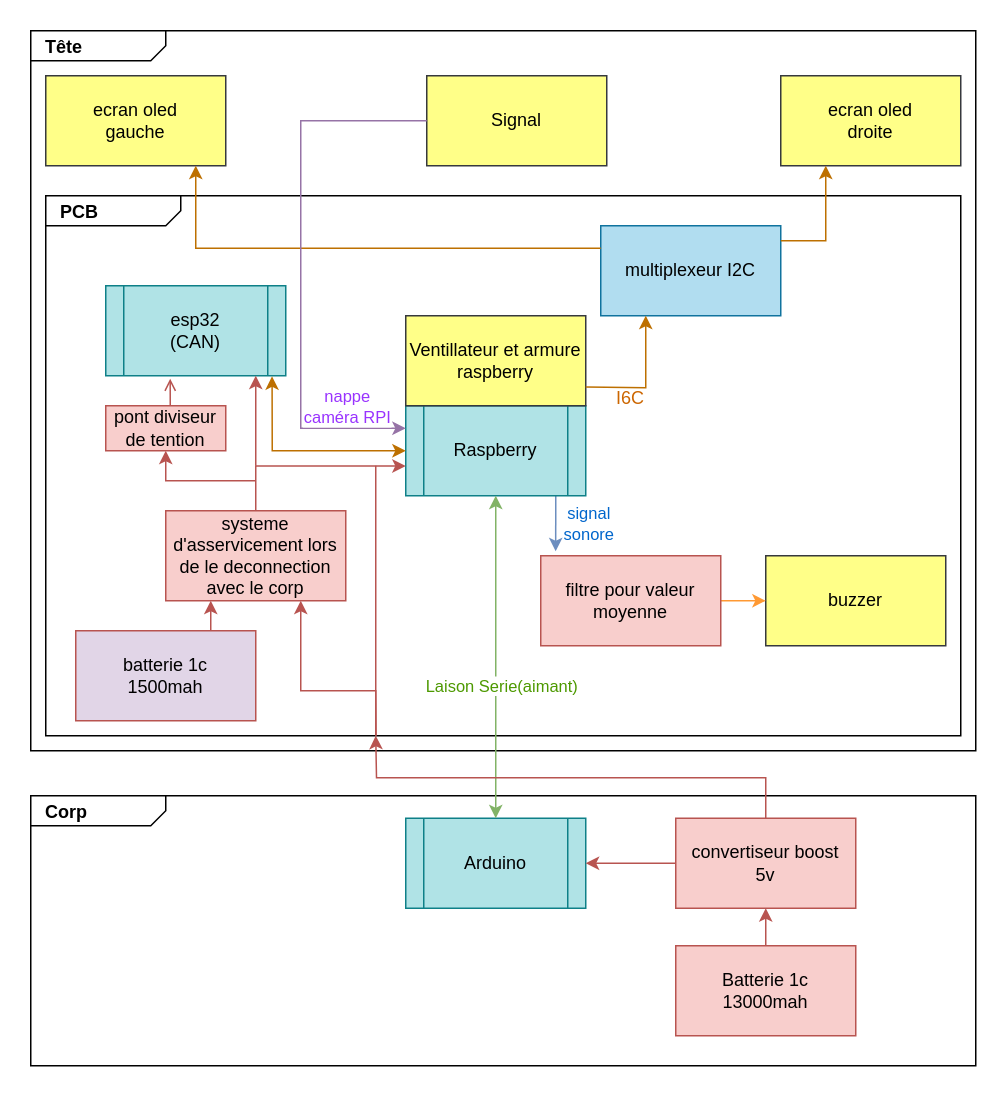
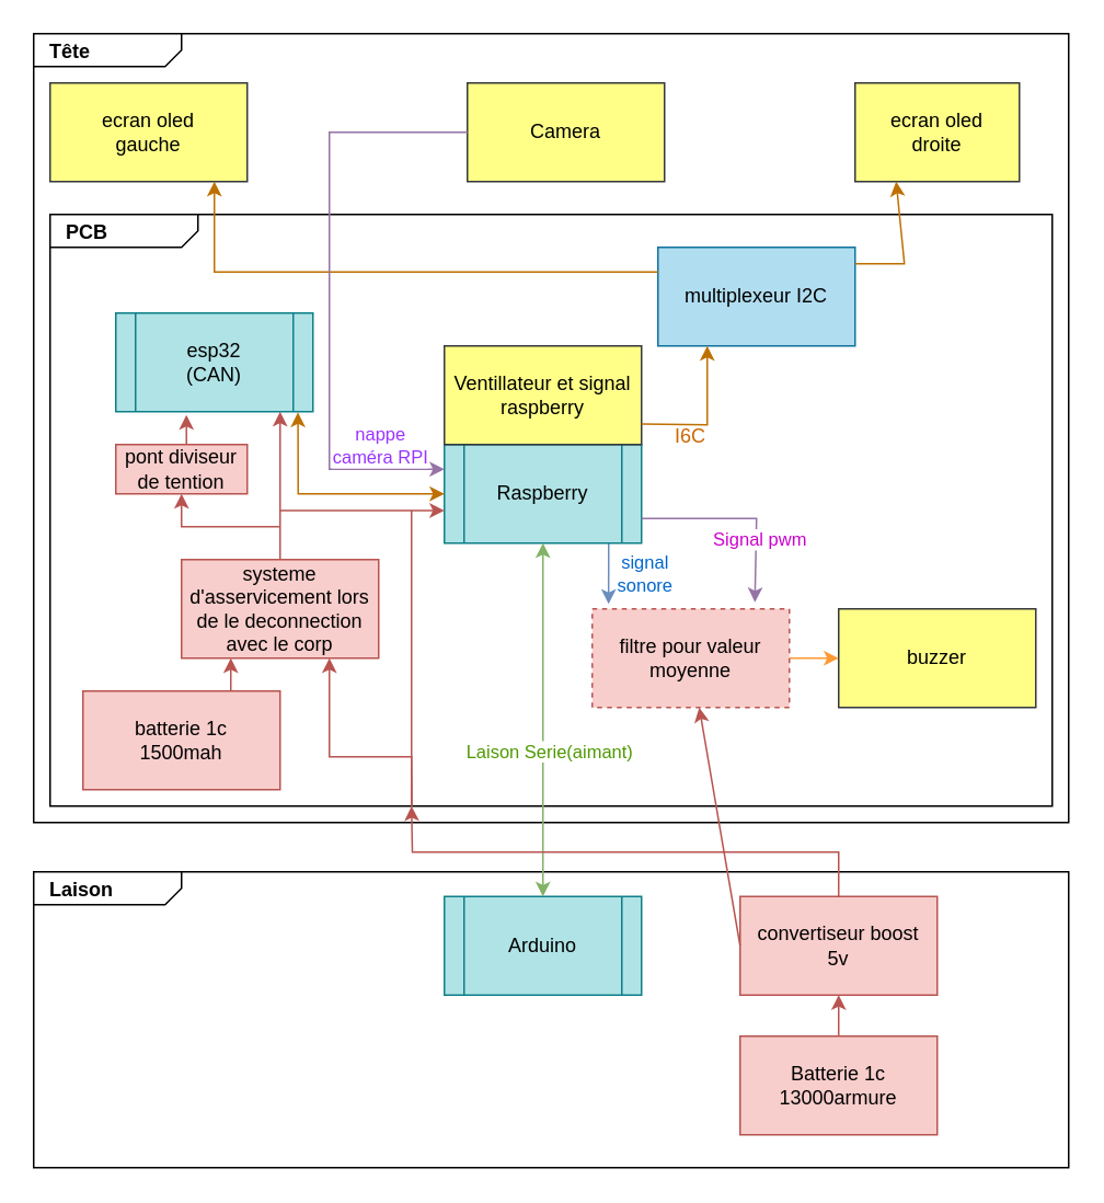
- <mxCell id="19" value="Signal" style="rounded=0;whiteSpace=wrap;html=1;fillColor=#ffff88;strokeColor=#36393d;" vertex="1" parent="1"><mxGeometry x="284" y="50" width="120" height="60" as="geometry" /></mxCell>
+ <mxCell id="19" value="Camera" style="rounded=0;whiteSpace=wrap;html=1;fillColor=#ffff88;strokeColor=#36393d;" vertex="1" parent="1"><mxGeometry x="284" y="50" width="120" height="60" as="geometry" /></mxCell>
- <mxCell id="14" value="ecran oled&lt;br&gt;droite" style="rounded=0;whiteSpace=wrap;html=1;fillColor=#ffff88;strokeColor=#36393d;" vertex="1" parent="1"><mxGeometry x="520" y="50" width="120" height="60" as="geometry" /></mxCell>
+ <mxCell id="14" value="ecran oled&lt;br&gt;droite" style="rounded=0;whiteSpace=wrap;html=1;fillColor=#ffff88;strokeColor=#36393d;" vertex="1" parent="1"><mxGeometry x="520" y="50" width="100" height="60" as="geometry" /></mxCell>
- <mxCell id="8" value="Ventillateur et armure raspberry" style="rounded=0;whiteSpace=wrap;html=1;fillColor=#ffff88;strokeColor=#36393d;" vertex="1" parent="1"><mxGeometry x="270" y="210" width="120" height="60" as="geometry" /></mxCell>
+ <mxCell id="8" value="Ventillateur et signal raspberry" style="rounded=0;whiteSpace=wrap;html=1;fillColor=#ffff88;strokeColor=#36393d;" vertex="1" parent="1"><mxGeometry x="270" y="210" width="120" height="60" as="geometry" /></mxCell>
- <mxCell id="41" style="edgeStyle=orthogonalEdgeStyle;rounded=0;orthogonalLoop=1;jettySize=auto;html=1;exitX=0.5;exitY=0;exitDx=0;exitDy=0;entryX=0.358;entryY=1.033;entryDx=0;entryDy=0;entryPerimeter=0;fontColor=#000000;strokeColor=#b85450;fillColor=#f8cecc;endArrow=open;" edge="1" parent="1" source="42" target="23"><mxGeometry relative="1" as="geometry" /></mxCell>
+ <mxCell id="41" style="edgeStyle=orthogonalEdgeStyle;rounded=0;orthogonalLoop=1;jettySize=auto;html=1;exitX=0.5;exitY=0;exitDx=0;exitDy=0;entryX=0.358;entryY=1.033;entryDx=0;entryDy=0;entryPerimeter=0;fontColor=#000000;strokeColor=#b85450;fillColor=#f8cecc;" edge="1" parent="1" source="42" target="23"><mxGeometry relative="1" as="geometry" /></mxCell>
+ <mxCell id="31" value="" style="endArrow=classic;html=1;rounded=0;fontColor=#0066CC;strokeColor=#9673a6;exitX=1;exitY=0.75;exitDx=0;exitDy=0;entryX=0.825;entryY=-0.067;entryDx=0;entryDy=0;fillColor=#e1d5e7;entryPerimeter=0;" edge="1" parent="1" source="7" target="30"><mxGeometry width="50" height="50" relative="1" as="geometry"><mxPoint x="450" y="360" as="sourcePoint" /><mxPoint x="500" y="310" as="targetPoint" /><Array as="points"><mxPoint x="440" y="315" /><mxPoint x="460" y="315" /></Array></mxGeometry></mxCell>
+ <mxCell id="32" value="&lt;font color=&quot;#cc00cc&quot;&gt;Signal pwm&lt;/font&gt;" style="edgeLabel;html=1;align=center;verticalAlign=middle;resizable=0;points=[];fontColor=#0066CC;" vertex="1" connectable="0" parent="31"><mxGeometry x="0.36" y="2" relative="1" as="geometry"><mxPoint as="offset" /></mxGeometry></mxCell>
- <mxCell id="30" value="filtre pour valeur moyenne" style="rounded=0;whiteSpace=wrap;html=1;fillColor=#f8cecc;strokeColor=#b85450;" vertex="1" parent="1"><mxGeometry x="360" y="370" width="120" height="60" as="geometry" /></mxCell>
+ <mxCell id="30" value="filtre pour valeur moyenne" style="rounded=0;whiteSpace=wrap;html=1;fillColor=#f8cecc;strokeColor=#b85450;dashed=1;" vertex="1" parent="1"><mxGeometry x="360" y="370" width="120" height="60" as="geometry" /></mxCell>
- <mxCell id="37" value="batterie 1c&lt;br&gt;1500mah" style="rounded=0;whiteSpace=wrap;html=1;fillColor=#e1d5e7;strokeColor=#b85450;" vertex="1" parent="1"><mxGeometry x="50" y="420" width="120" height="60" as="geometry" /></mxCell>
+ <mxCell id="37" value="batterie 1c&lt;br&gt;1500mah" style="rounded=0;whiteSpace=wrap;html=1;fillColor=#f8cecc;strokeColor=#b85450;" vertex="1" parent="1"><mxGeometry x="50" y="420" width="120" height="60" as="geometry" /></mxCell>
- <mxCell id="3" value="&lt;p style=&quot;margin: 0px ; margin-top: 4px ; margin-left: 10px ; text-align: left&quot;&gt;&lt;b&gt;Corp&lt;/b&gt;&lt;/p&gt;" style="html=1;strokeWidth=1;shape=mxgraph.sysml.package;html=1;overflow=fill;whiteSpace=wrap;" vertex="1" parent="1"><mxGeometry x="20" y="530" width="630" height="180" as="geometry" /></mxCell>
+ <mxCell id="3" value="&lt;p style=&quot;margin: 0px ; margin-top: 4px ; margin-left: 10px ; text-align: left&quot;&gt;&lt;b&gt;Laison&lt;/b&gt;&lt;/p&gt;" style="html=1;strokeWidth=1;shape=mxgraph.sysml.package;html=1;overflow=fill;whiteSpace=wrap;" vertex="1" parent="1"><mxGeometry x="20" y="530" width="630" height="180" as="geometry" /></mxCell>
- <mxCell id="28" value="" style="endArrow=classic;html=1;rounded=0;fontColor=#FF9933;strokeColor=#b85450;exitX=0;exitY=0.5;exitDx=0;exitDy=0;entryX=1;entryY=0.5;entryDx=0;entryDy=0;fillColor=#f8cecc;" edge="1" parent="1" source="25" target="9"><mxGeometry width="50" height="50" relative="1" as="geometry"><mxPoint x="150" y="490" as="sourcePoint" /><mxPoint x="200" y="440" as="targetPoint" /></mxGeometry></mxCell>
+ <mxCell id="28" value="" style="endArrow=classic;html=1;rounded=0;fontColor=#FF9933;strokeColor=#b85450;exitX=0;exitY=0.5;exitDx=0;exitDy=0;fillColor=#f8cecc;" edge="1" parent="1" source="25" target="30"><mxGeometry width="50" height="50" relative="1" as="geometry"><mxPoint x="150" y="490" as="sourcePoint" /><mxPoint x="200" y="440" as="targetPoint" /></mxGeometry></mxCell>
- <mxCell id="27" value="Batterie 1c&lt;br&gt;13000mah" style="rounded=0;whiteSpace=wrap;html=1;fillColor=#f8cecc;strokeColor=#b85450;" vertex="1" parent="1"><mxGeometry x="450" y="630" width="120" height="60" as="geometry" /></mxCell>
+ <mxCell id="27" value="Batterie 1c&lt;br&gt;13000armure" style="rounded=0;whiteSpace=wrap;html=1;fillColor=#f8cecc;strokeColor=#b85450;" vertex="1" parent="1"><mxGeometry x="450" y="630" width="120" height="60" as="geometry" /></mxCell>
